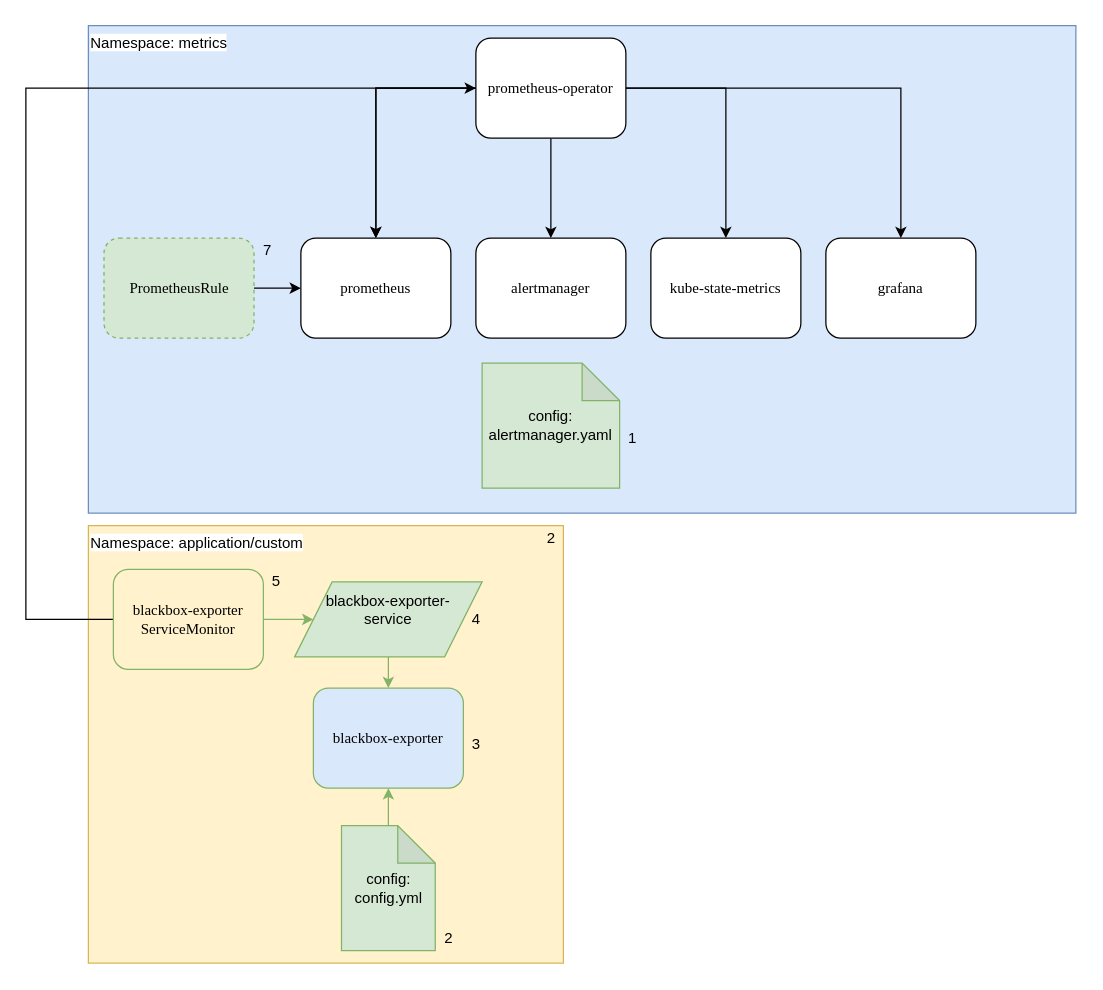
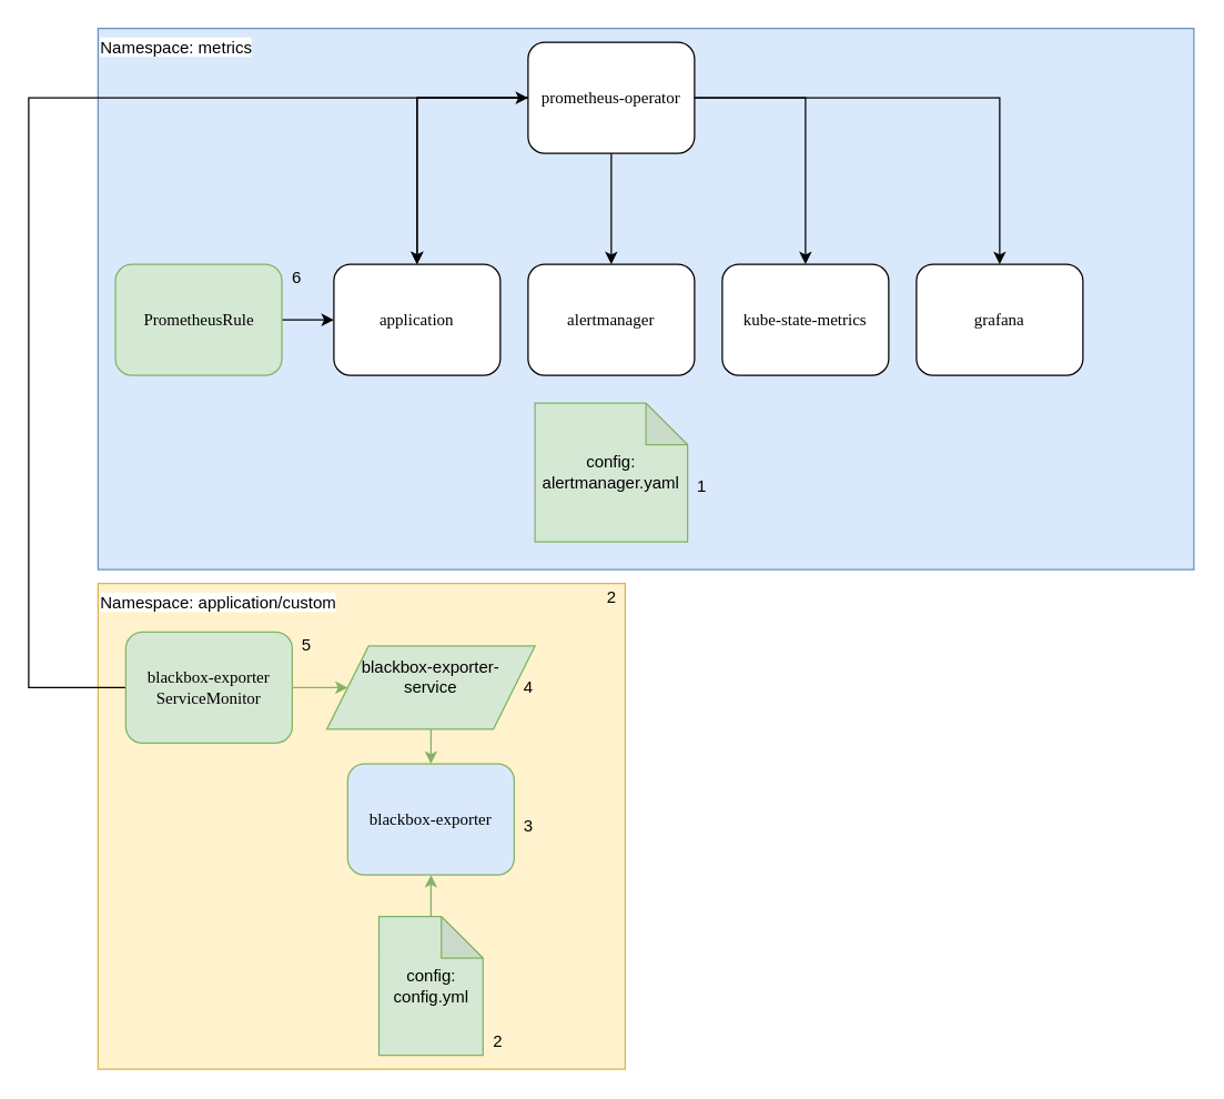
- <mxCell id="31" value="7" style="text;html=1;align=center;verticalAlign=middle;resizable=0;points=[];autosize=1;" vertex="1" parent="1"><mxGeometry x="202.5" y="190" width="20" height="20" as="geometry" /></mxCell>
+ <mxCell id="31" value="6" style="text;html=1;align=center;verticalAlign=middle;resizable=0;points=[];autosize=1;" vertex="1" parent="1"><mxGeometry x="202.5" y="190" width="20" height="20" as="geometry" /></mxCell>
- <mxCell id="19" value="PrometheusRule" style="rounded=1;whiteSpace=wrap;html=1;shadow=0;labelBackgroundColor=none;strokeWidth=1;fontFamily=Verdana;fontSize=12;align=center;fillColor=#d5e8d4;strokeColor=#82b366;dashed=1;" parent="1" vertex="1"><mxGeometry x="82.5" y="190" width="120" height="80" as="geometry" /></mxCell>
+ <mxCell id="19" value="PrometheusRule" style="rounded=1;whiteSpace=wrap;html=1;shadow=0;labelBackgroundColor=none;strokeWidth=1;fontFamily=Verdana;fontSize=12;align=center;fillColor=#d5e8d4;strokeColor=#82b366;" parent="1" vertex="1"><mxGeometry x="82.5" y="190" width="120" height="80" as="geometry" /></mxCell>
- <mxCell id="13" value="prometheus" style="rounded=1;whiteSpace=wrap;html=1;shadow=0;labelBackgroundColor=none;strokeWidth=1;fontFamily=Verdana;fontSize=12;align=center;" parent="1" vertex="1"><mxGeometry x="240" y="190" width="120" height="80" as="geometry" /></mxCell>
+ <mxCell id="13" value="application" style="rounded=1;whiteSpace=wrap;html=1;shadow=0;labelBackgroundColor=none;strokeWidth=1;fontFamily=Verdana;fontSize=12;align=center;" parent="1" vertex="1"><mxGeometry x="240" y="190" width="120" height="80" as="geometry" /></mxCell>
- <mxCell id="24" value="blackbox-exporter&lt;br&gt;ServiceMonitor" style="rounded=1;whiteSpace=wrap;html=1;shadow=0;labelBackgroundColor=none;strokeWidth=1;fontFamily=Verdana;fontSize=12;align=center;fillColor=#fff2cc;strokeColor=#82b366;" parent="1" vertex="1"><mxGeometry x="90" y="455" width="120" height="80" as="geometry" /></mxCell>
+ <mxCell id="24" value="blackbox-exporter&lt;br&gt;ServiceMonitor" style="rounded=1;whiteSpace=wrap;html=1;shadow=0;labelBackgroundColor=none;strokeWidth=1;fontFamily=Verdana;fontSize=12;align=center;fillColor=#d5e8d4;strokeColor=#82b366;" parent="1" vertex="1"><mxGeometry x="90" y="455" width="120" height="80" as="geometry" /></mxCell>
